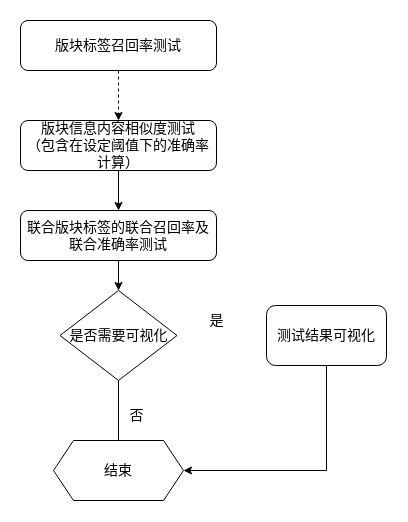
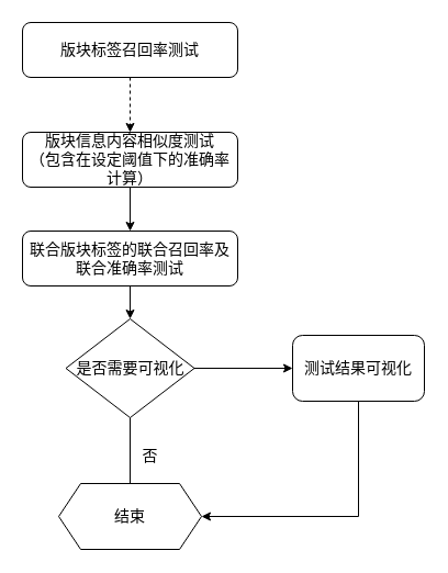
- <mxCell id="14" value="是" style="text;html=1;align=center;verticalAlign=middle;resizable=0;points=[];autosize=1;strokeColor=none;fillColor=none;fontSize=14;" parent="1" vertex="1"><mxGeometry x="196" y="305" width="40" height="30" as="geometry" /></mxCell>
+ <mxCell id="8" value="" style="edgeStyle=orthogonalEdgeStyle;rounded=0;orthogonalLoop=1;jettySize=auto;html=1;" parent="1" source="10" target="12" edge="1"><mxGeometry relative="1" as="geometry" /></mxCell>
